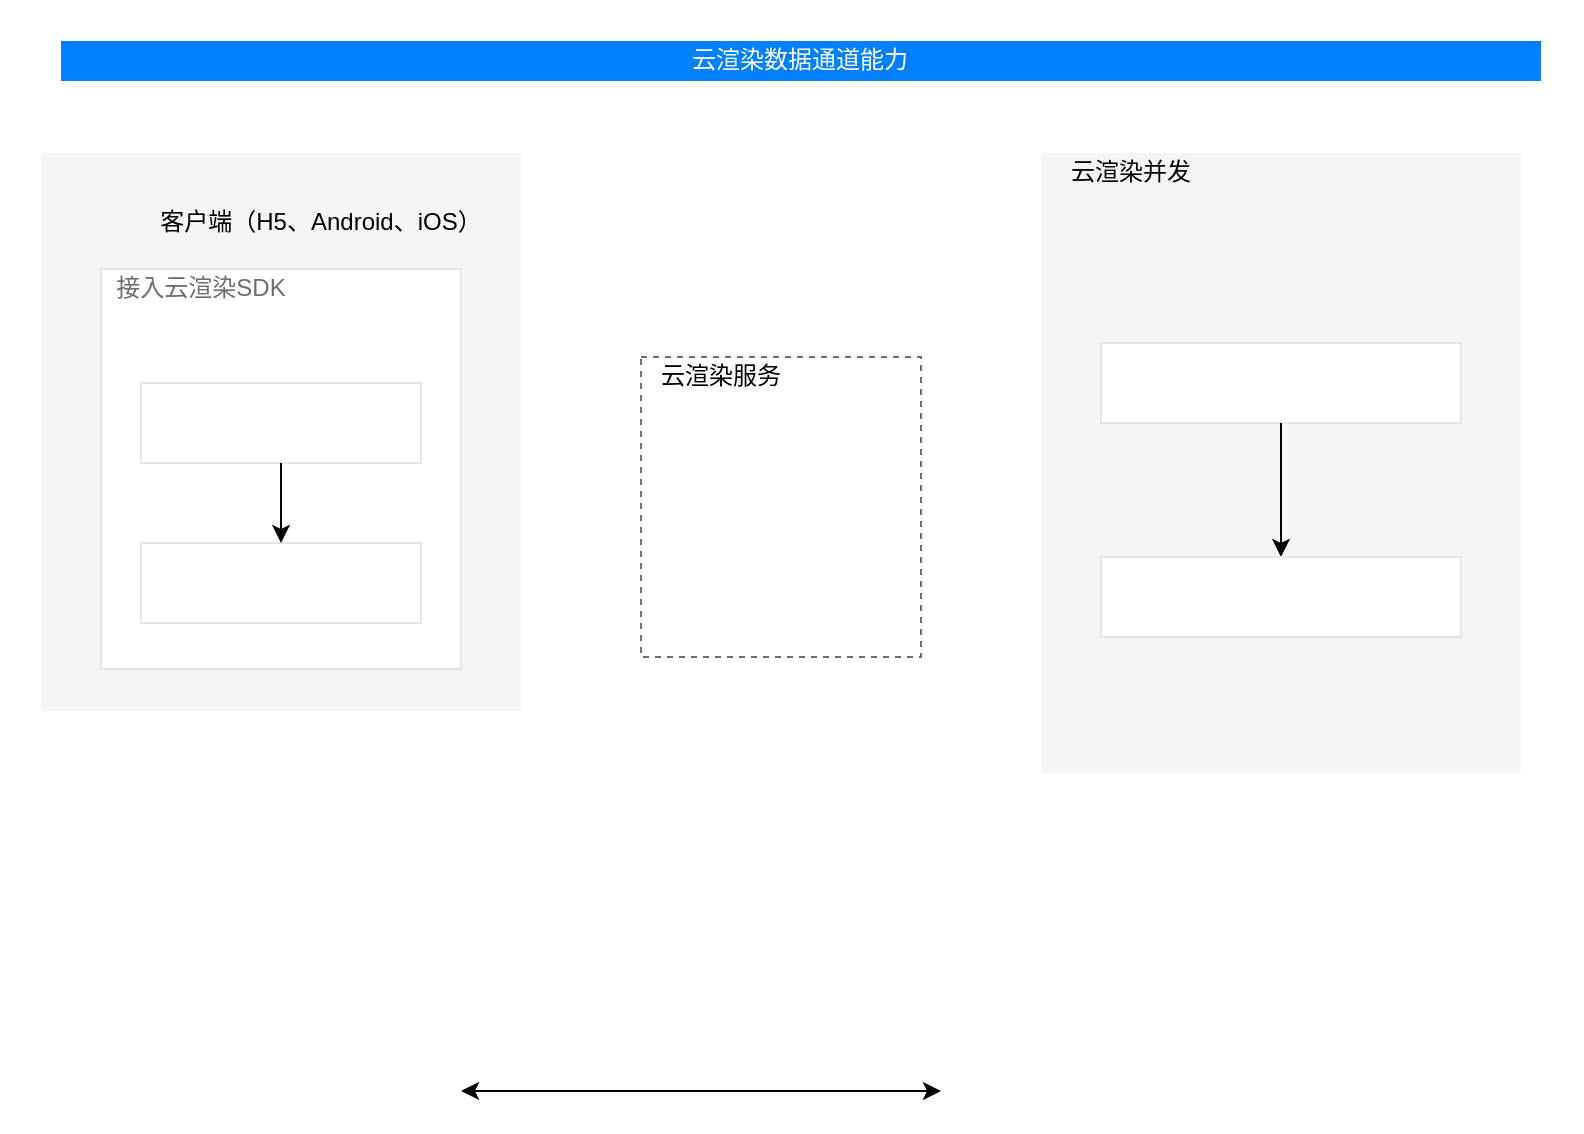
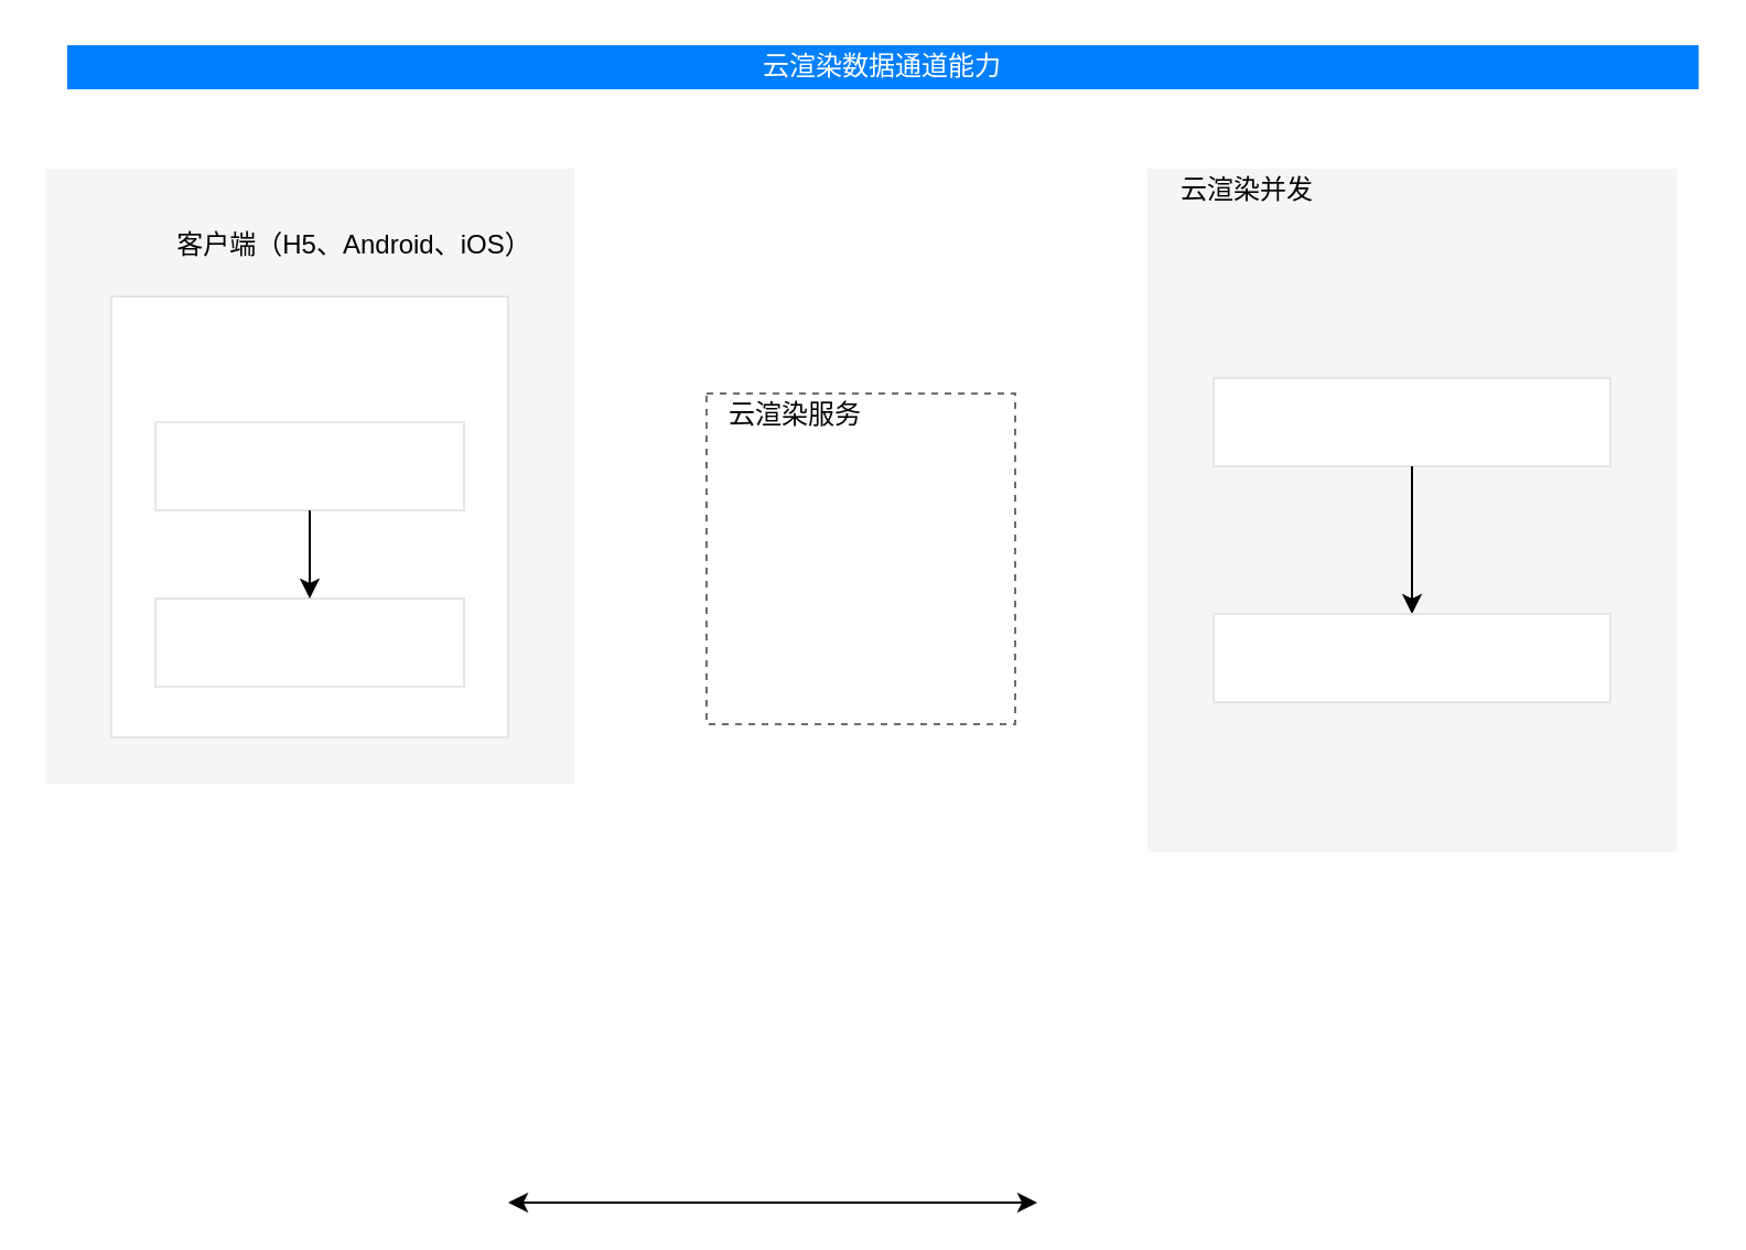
- <mxCell id="14" value="&lt;font color=&quot;#6e6e6e&quot;&gt;接入云渲染SDK&lt;/font&gt;" style="text;html=1;resizable=0;autosize=1;align=center;verticalAlign=middle;points=[];fillColor=none;strokeColor=none;rounded=0;fontColor=#B3B3B3;labelBackgroundColor=none;" parent="1" vertex="1"><mxGeometry x="50" y="134" width="100" height="20" as="geometry" /></mxCell>
